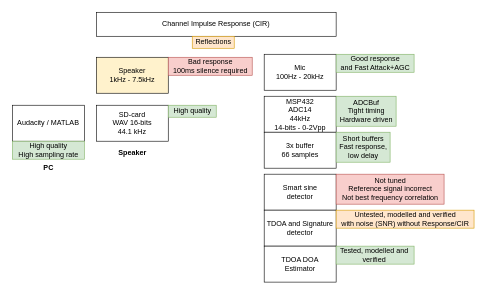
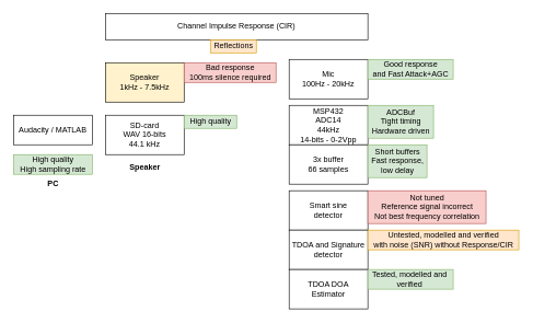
- <mxCell id="2" value="Audacity / MATLAB" style="rounded=0;whiteSpace=wrap;html=1;" vertex="1" parent="1"><mxGeometry x="20" y="175" width="120" height="60" as="geometry" /></mxCell>
+ <mxCell id="2" value="Audacity / MATLAB" style="rounded=0;whiteSpace=wrap;html=1;" vertex="1" parent="1"><mxGeometry x="20" y="175" width="120" height="45" as="geometry" /></mxCell>
